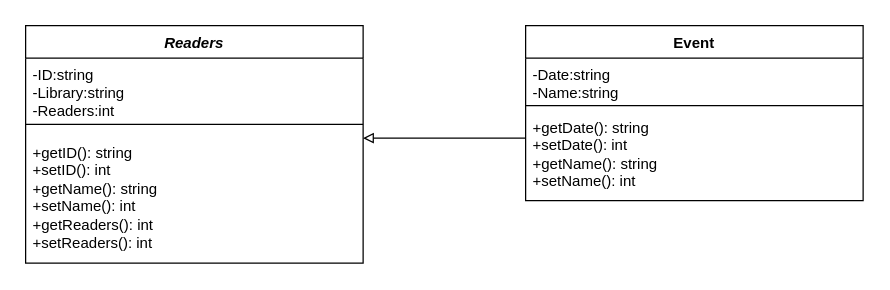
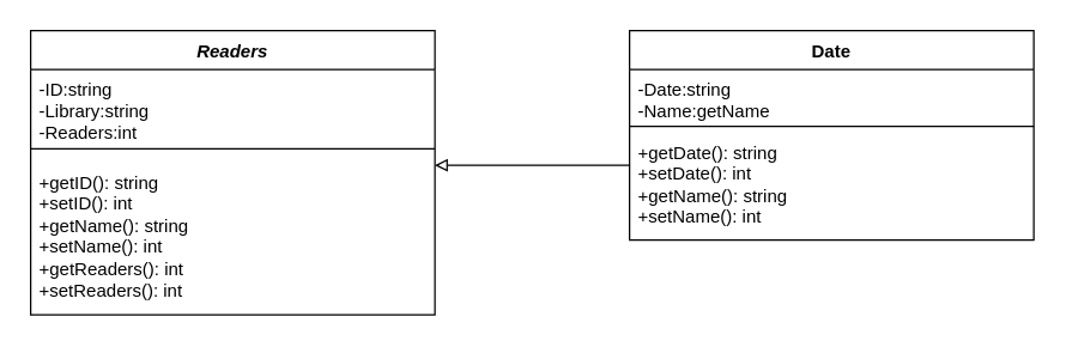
- <mxCell id="6" value="Event" style="swimlane;fontStyle=1;align=center;verticalAlign=top;childLayout=stackLayout;horizontal=1;startSize=26;horizontalStack=0;resizeParent=1;resizeParentMax=0;resizeLast=0;collapsible=1;marginBottom=0;whiteSpace=wrap;html=1;" parent="1" vertex="1"><mxGeometry x="420" y="20" width="270" height="140" as="geometry" /></mxCell>
+ <mxCell id="6" value="Date" style="swimlane;fontStyle=1;align=center;verticalAlign=top;childLayout=stackLayout;horizontal=1;startSize=26;horizontalStack=0;resizeParent=1;resizeParentMax=0;resizeLast=0;collapsible=1;marginBottom=0;whiteSpace=wrap;html=1;" parent="1" vertex="1"><mxGeometry x="420" y="20" width="270" height="140" as="geometry" /></mxCell>
- <mxCell id="7" value="-Date:string&lt;br&gt;-Name:string" style="text;strokeColor=none;fillColor=none;align=left;verticalAlign=top;spacingLeft=4;spacingRight=4;overflow=hidden;rotatable=0;points=[[0,0.5],[1,0.5]];portConstraint=eastwest;whiteSpace=wrap;html=1;" parent="6" vertex="1"><mxGeometry y="26" width="270" height="34" as="geometry" /></mxCell>
+ <mxCell id="7" value="-Date:string&lt;br&gt;-Name:getName" style="text;strokeColor=none;fillColor=none;align=left;verticalAlign=top;spacingLeft=4;spacingRight=4;overflow=hidden;rotatable=0;points=[[0,0.5],[1,0.5]];portConstraint=eastwest;whiteSpace=wrap;html=1;" parent="6" vertex="1"><mxGeometry y="26" width="270" height="34" as="geometry" /></mxCell>
